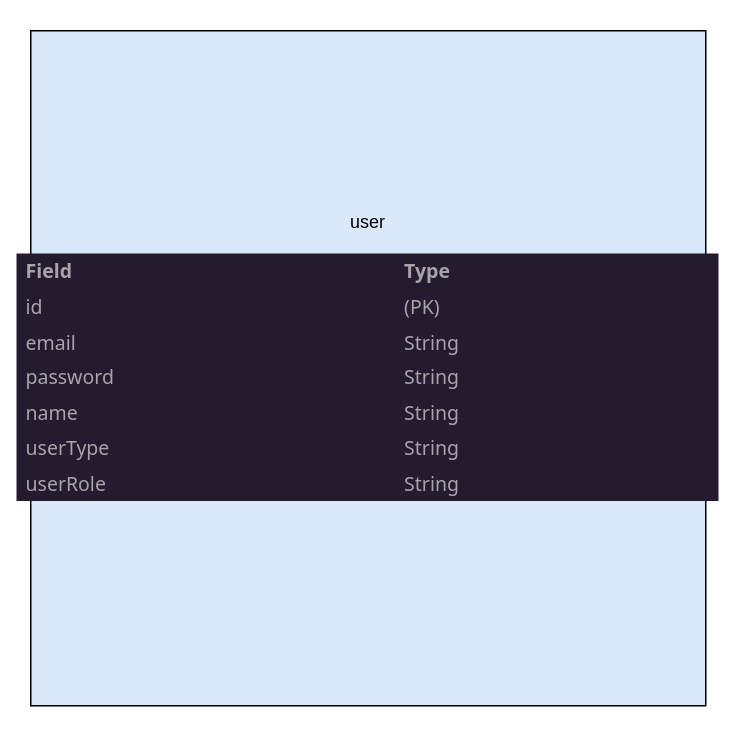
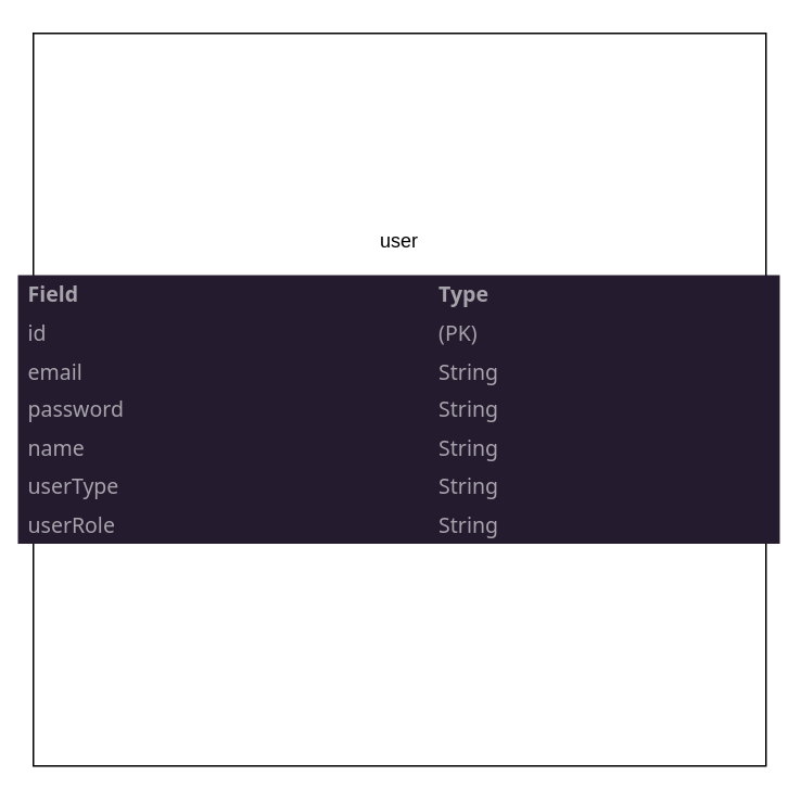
- <mxCell id="2" value="&lt;div&gt;user&lt;/div&gt;&lt;div&gt;&lt;br&gt;&lt;/div&gt;&lt;table style=&quot;color: rgba(255, 255, 255, 0.6); font-size: 13px; width: 468px; text-align: left; margin-bottom: 16px; border: 1px solid var(--vscode-chat-requestBorder); border-collapse: collapse; padding: 4px 6px; font-family: &amp;quot;Segoe WPC&amp;quot;, &amp;quot;Segoe UI&amp;quot;, sans-serif; font-style: normal; font-variant-ligatures: normal; font-variant-caps: normal; font-weight: 400; letter-spacing: normal; orphans: 2; text-transform: none; widows: 2; word-spacing: 0px; -webkit-text-stroke-width: 0px; white-space: normal; background-color: rgb(36, 27, 47); text-decoration-thickness: initial; text-decoration-style: initial; text-decoration-color: initial;&quot;&gt;&lt;thead&gt;&lt;tr&gt;&lt;th style=&quot;border: 1px solid var(--vscode-chat-requestBorder); border-collapse: collapse; padding: 4px 6px;&quot;&gt;Field&lt;/th&gt;&lt;th style=&quot;border: 1px solid var(--vscode-chat-requestBorder); border-collapse: collapse; padding: 4px 6px;&quot;&gt;Type&lt;/th&gt;&lt;th style=&quot;border: 1px solid var(--vscode-chat-requestBorder); border-collapse: collapse; padding: 4px 6px;&quot;&gt;&lt;br&gt;&lt;/th&gt;&lt;/tr&gt;&lt;/thead&gt;&lt;tbody&gt;&lt;tr&gt;&lt;td style=&quot;border: 1px solid var(--vscode-chat-requestBorder); border-collapse: collapse; padding: 4px 6px;&quot;&gt;id&lt;/td&gt;&lt;td style=&quot;border: 1px solid var(--vscode-chat-requestBorder); border-collapse: collapse; padding: 4px 6px;&quot;&gt;(PK)&lt;/td&gt;&lt;td style=&quot;border: 1px solid var(--vscode-chat-requestBorder); border-collapse: collapse; padding: 4px 6px;&quot;&gt;&lt;br&gt;&lt;/td&gt;&lt;/tr&gt;&lt;tr&gt;&lt;td style=&quot;border: 1px solid var(--vscode-chat-requestBorder); border-collapse: collapse; padding: 4px 6px;&quot;&gt;email&lt;/td&gt;&lt;td style=&quot;border: 1px solid var(--vscode-chat-requestBorder); border-collapse: collapse; padding: 4px 6px;&quot;&gt;String&lt;/td&gt;&lt;td style=&quot;border: 1px solid var(--vscode-chat-requestBorder); border-collapse: collapse; padding: 4px 6px;&quot;&gt;&lt;br&gt;&lt;/td&gt;&lt;/tr&gt;&lt;tr&gt;&lt;td style=&quot;border: 1px solid var(--vscode-chat-requestBorder); border-collapse: collapse; padding: 4px 6px;&quot;&gt;password&lt;/td&gt;&lt;td style=&quot;border: 1px solid var(--vscode-chat-requestBorder); border-collapse: collapse; padding: 4px 6px;&quot;&gt;String&lt;/td&gt;&lt;td style=&quot;border: 1px solid var(--vscode-chat-requestBorder); border-collapse: collapse; padding: 4px 6px;&quot;&gt;&lt;br&gt;&lt;/td&gt;&lt;/tr&gt;&lt;tr&gt;&lt;td style=&quot;border: 1px solid var(--vscode-chat-requestBorder); border-collapse: collapse; padding: 4px 6px;&quot;&gt;name&lt;/td&gt;&lt;td style=&quot;border: 1px solid var(--vscode-chat-requestBorder); border-collapse: collapse; padding: 4px 6px;&quot;&gt;String&lt;/td&gt;&lt;td style=&quot;border: 1px solid var(--vscode-chat-requestBorder); border-collapse: collapse; padding: 4px 6px;&quot;&gt;&lt;br&gt;&lt;/td&gt;&lt;/tr&gt;&lt;tr&gt;&lt;td style=&quot;border: 1px solid var(--vscode-chat-requestBorder); border-collapse: collapse; padding: 4px 6px;&quot;&gt;userType&lt;/td&gt;&lt;td style=&quot;border: 1px solid var(--vscode-chat-requestBorder); border-collapse: collapse; padding: 4px 6px;&quot;&gt;String&lt;/td&gt;&lt;td style=&quot;border: 1px solid var(--vscode-chat-requestBorder); border-collapse: collapse; padding: 4px 6px;&quot;&gt;&lt;br&gt;&lt;/td&gt;&lt;/tr&gt;&lt;tr&gt;&lt;td style=&quot;border: 1px solid var(--vscode-chat-requestBorder); border-collapse: collapse; padding: 4px 6px;&quot;&gt;userRole&lt;/td&gt;&lt;td style=&quot;border: 1px solid var(--vscode-chat-requestBorder); border-collapse: collapse; padding: 4px 6px;&quot;&gt;String&lt;/td&gt;&lt;/tr&gt;&lt;/tbody&gt;&lt;/table&gt;" style="whiteSpace=wrap;html=1;aspect=fixed;fillColor=#dae8fc;" vertex="1" parent="1"><mxGeometry x="20" y="20" width="450" height="450" as="geometry" /></mxCell>
+ <mxCell id="2" value="&lt;div&gt;user&lt;/div&gt;&lt;div&gt;&lt;br&gt;&lt;/div&gt;&lt;table style=&quot;color: rgba(255, 255, 255, 0.6); font-size: 13px; width: 468px; text-align: left; margin-bottom: 16px; border: 1px solid var(--vscode-chat-requestBorder); border-collapse: collapse; padding: 4px 6px; font-family: &amp;quot;Segoe WPC&amp;quot;, &amp;quot;Segoe UI&amp;quot;, sans-serif; font-style: normal; font-variant-ligatures: normal; font-variant-caps: normal; font-weight: 400; letter-spacing: normal; orphans: 2; text-transform: none; widows: 2; word-spacing: 0px; -webkit-text-stroke-width: 0px; white-space: normal; background-color: rgb(36, 27, 47); text-decoration-thickness: initial; text-decoration-style: initial; text-decoration-color: initial;&quot;&gt;&lt;thead&gt;&lt;tr&gt;&lt;th style=&quot;border: 1px solid var(--vscode-chat-requestBorder); border-collapse: collapse; padding: 4px 6px;&quot;&gt;Field&lt;/th&gt;&lt;th style=&quot;border: 1px solid var(--vscode-chat-requestBorder); border-collapse: collapse; padding: 4px 6px;&quot;&gt;Type&lt;/th&gt;&lt;th style=&quot;border: 1px solid var(--vscode-chat-requestBorder); border-collapse: collapse; padding: 4px 6px;&quot;&gt;&lt;br&gt;&lt;/th&gt;&lt;/tr&gt;&lt;/thead&gt;&lt;tbody&gt;&lt;tr&gt;&lt;td style=&quot;border: 1px solid var(--vscode-chat-requestBorder); border-collapse: collapse; padding: 4px 6px;&quot;&gt;id&lt;/td&gt;&lt;td style=&quot;border: 1px solid var(--vscode-chat-requestBorder); border-collapse: collapse; padding: 4px 6px;&quot;&gt;(PK)&lt;/td&gt;&lt;td style=&quot;border: 1px solid var(--vscode-chat-requestBorder); border-collapse: collapse; padding: 4px 6px;&quot;&gt;&lt;br&gt;&lt;/td&gt;&lt;/tr&gt;&lt;tr&gt;&lt;td style=&quot;border: 1px solid var(--vscode-chat-requestBorder); border-collapse: collapse; padding: 4px 6px;&quot;&gt;email&lt;/td&gt;&lt;td style=&quot;border: 1px solid var(--vscode-chat-requestBorder); border-collapse: collapse; padding: 4px 6px;&quot;&gt;String&lt;/td&gt;&lt;td style=&quot;border: 1px solid var(--vscode-chat-requestBorder); border-collapse: collapse; padding: 4px 6px;&quot;&gt;&lt;br&gt;&lt;/td&gt;&lt;/tr&gt;&lt;tr&gt;&lt;td style=&quot;border: 1px solid var(--vscode-chat-requestBorder); border-collapse: collapse; padding: 4px 6px;&quot;&gt;password&lt;/td&gt;&lt;td style=&quot;border: 1px solid var(--vscode-chat-requestBorder); border-collapse: collapse; padding: 4px 6px;&quot;&gt;String&lt;/td&gt;&lt;td style=&quot;border: 1px solid var(--vscode-chat-requestBorder); border-collapse: collapse; padding: 4px 6px;&quot;&gt;&lt;br&gt;&lt;/td&gt;&lt;/tr&gt;&lt;tr&gt;&lt;td style=&quot;border: 1px solid var(--vscode-chat-requestBorder); border-collapse: collapse; padding: 4px 6px;&quot;&gt;name&lt;/td&gt;&lt;td style=&quot;border: 1px solid var(--vscode-chat-requestBorder); border-collapse: collapse; padding: 4px 6px;&quot;&gt;String&lt;/td&gt;&lt;td style=&quot;border: 1px solid var(--vscode-chat-requestBorder); border-collapse: collapse; padding: 4px 6px;&quot;&gt;&lt;br&gt;&lt;/td&gt;&lt;/tr&gt;&lt;tr&gt;&lt;td style=&quot;border: 1px solid var(--vscode-chat-requestBorder); border-collapse: collapse; padding: 4px 6px;&quot;&gt;userType&lt;/td&gt;&lt;td style=&quot;border: 1px solid var(--vscode-chat-requestBorder); border-collapse: collapse; padding: 4px 6px;&quot;&gt;String&lt;/td&gt;&lt;td style=&quot;border: 1px solid var(--vscode-chat-requestBorder); border-collapse: collapse; padding: 4px 6px;&quot;&gt;&lt;br&gt;&lt;/td&gt;&lt;/tr&gt;&lt;tr&gt;&lt;td style=&quot;border: 1px solid var(--vscode-chat-requestBorder); border-collapse: collapse; padding: 4px 6px;&quot;&gt;userRole&lt;/td&gt;&lt;td style=&quot;border: 1px solid var(--vscode-chat-requestBorder); border-collapse: collapse; padding: 4px 6px;&quot;&gt;String&lt;/td&gt;&lt;/tr&gt;&lt;/tbody&gt;&lt;/table&gt;" style="whiteSpace=wrap;html=1;aspect=fixed;" vertex="1" parent="1"><mxGeometry x="20" y="20" width="450" height="450" as="geometry" /></mxCell>
